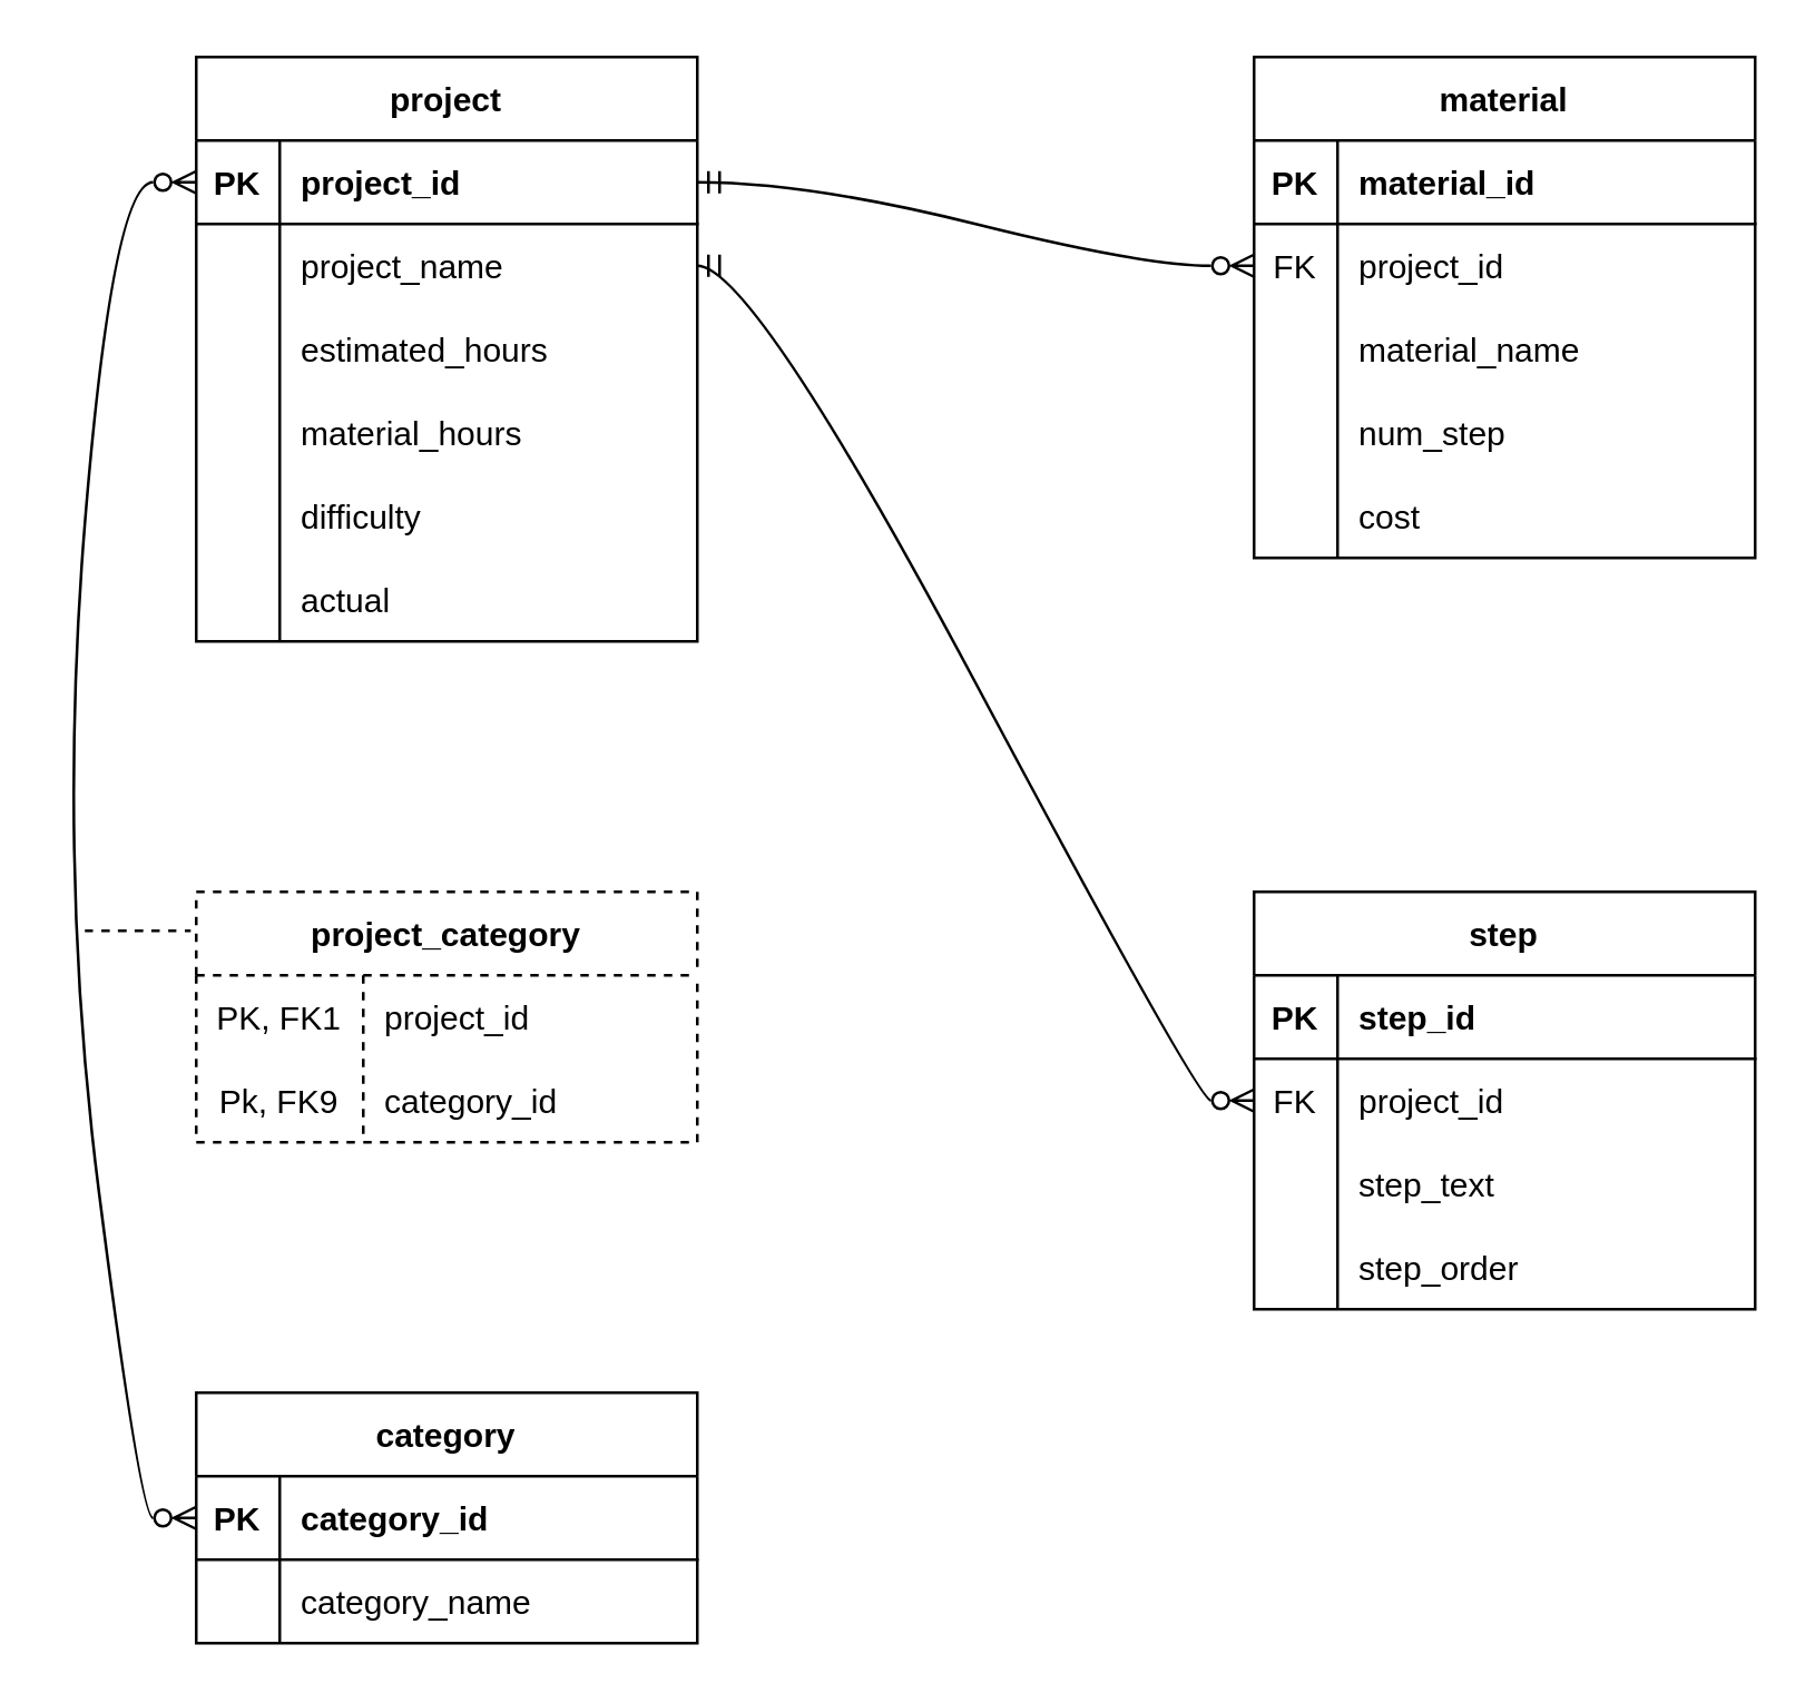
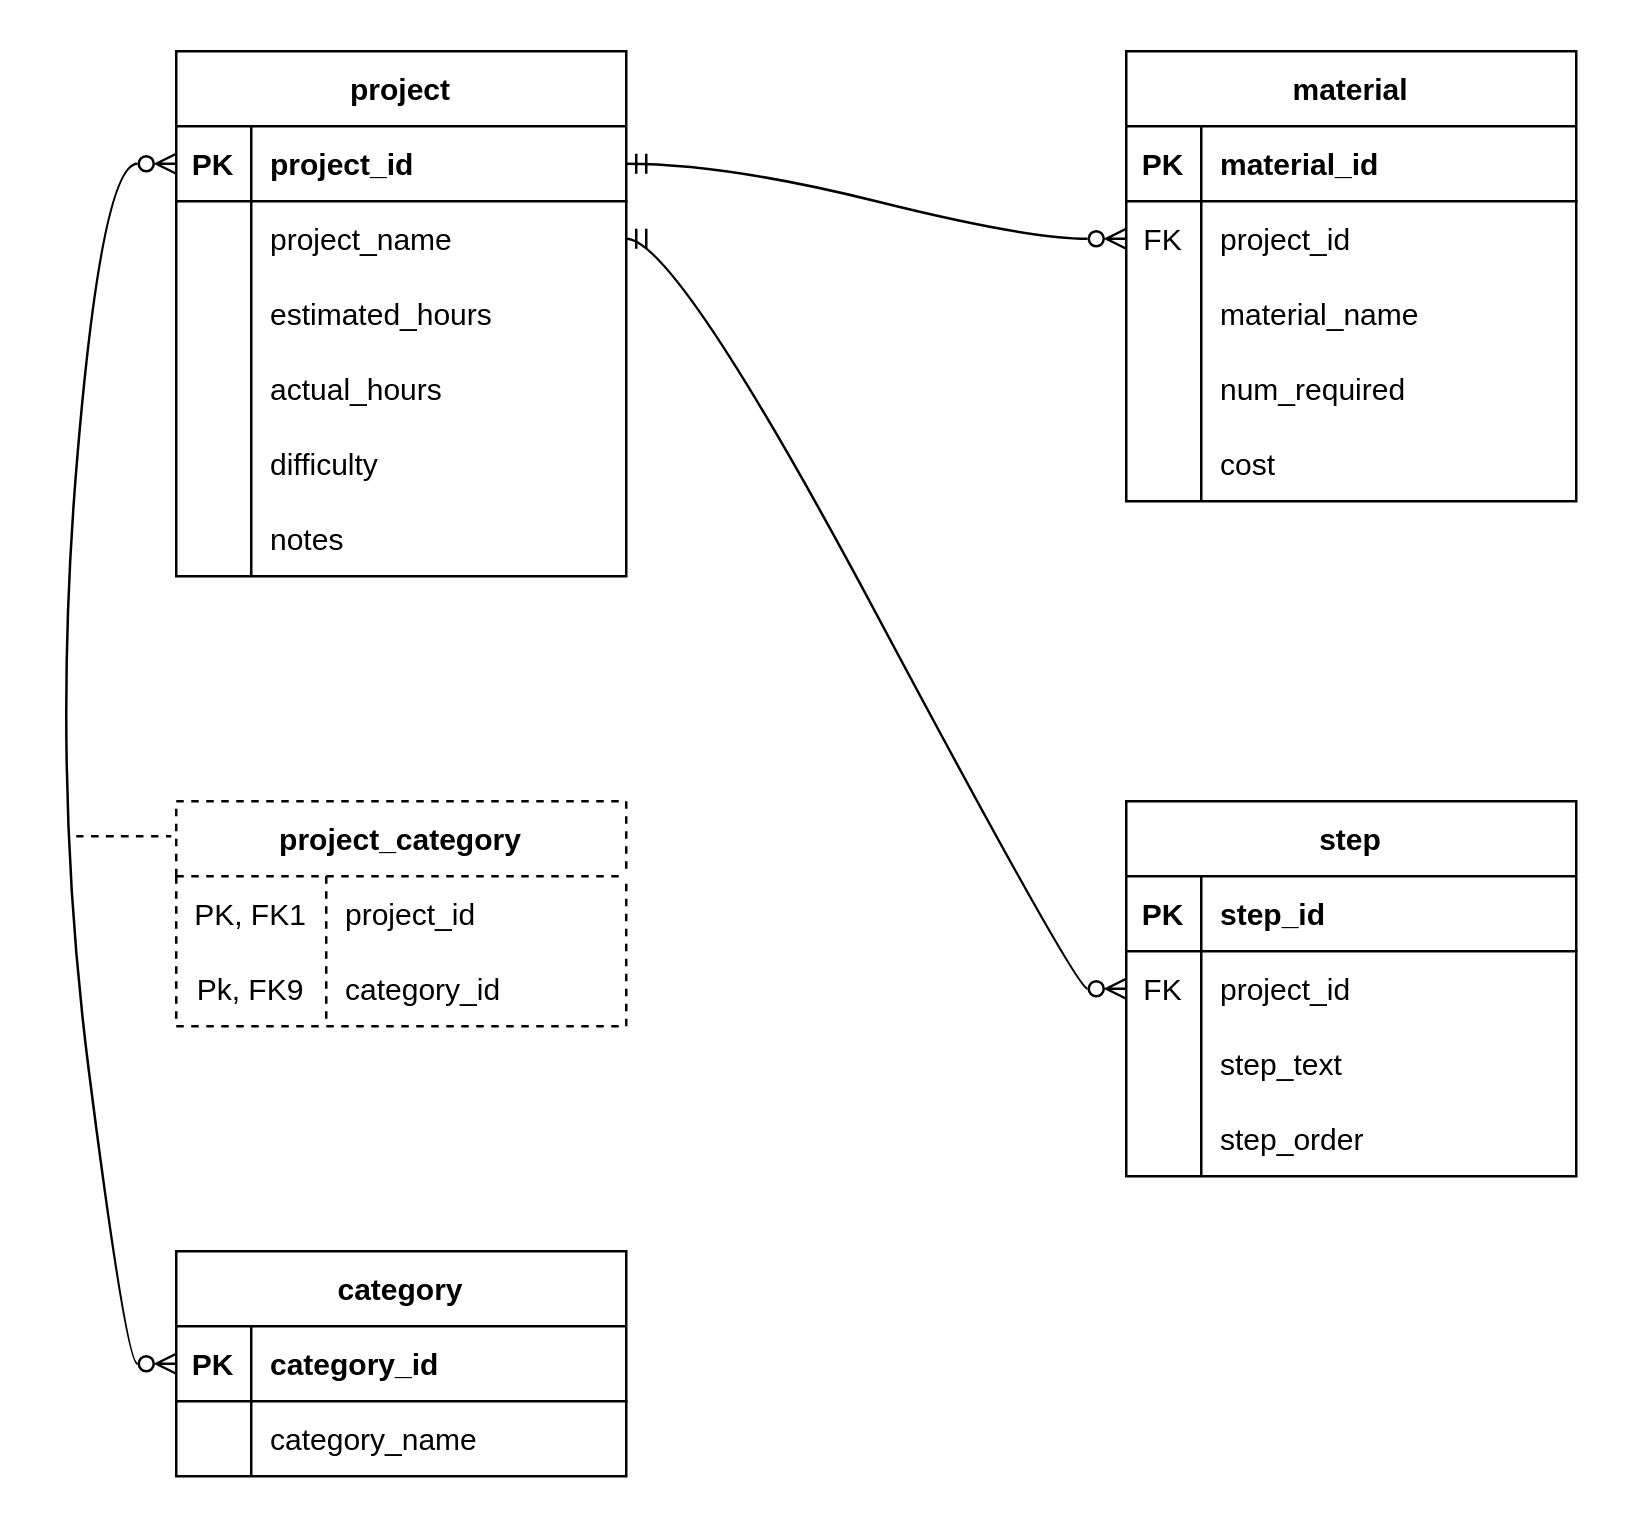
- <mxCell id="14" value="material_hours" style="shape=partialRectangle;connectable=0;fillColor=none;top=0;left=0;bottom=0;right=0;align=left;spacingLeft=6;overflow=hidden;" vertex="1" parent="12"><mxGeometry x="30" width="150" height="30" as="geometry"><mxRectangle width="150" height="30" as="alternateBounds" /></mxGeometry></mxCell>
+ <mxCell id="14" value="actual_hours" style="shape=partialRectangle;connectable=0;fillColor=none;top=0;left=0;bottom=0;right=0;align=left;spacingLeft=6;overflow=hidden;" vertex="1" parent="12"><mxGeometry x="30" width="150" height="30" as="geometry"><mxRectangle width="150" height="30" as="alternateBounds" /></mxGeometry></mxCell>
- <mxCell id="33" value="num_step" style="shape=partialRectangle;connectable=0;fillColor=none;top=0;left=0;bottom=0;right=0;align=left;spacingLeft=6;overflow=hidden;" vertex="1" parent="31"><mxGeometry x="30" width="150" height="30" as="geometry"><mxRectangle width="150" height="30" as="alternateBounds" /></mxGeometry></mxCell>
+ <mxCell id="33" value="num_required" style="shape=partialRectangle;connectable=0;fillColor=none;top=0;left=0;bottom=0;right=0;align=left;spacingLeft=6;overflow=hidden;" vertex="1" parent="31"><mxGeometry x="30" width="150" height="30" as="geometry"><mxRectangle width="150" height="30" as="alternateBounds" /></mxGeometry></mxCell>
- <mxCell id="20" value="actual" style="shape=partialRectangle;connectable=0;fillColor=none;top=0;left=0;bottom=0;right=0;align=left;spacingLeft=6;overflow=hidden;" vertex="1" parent="18"><mxGeometry x="30" width="150" height="30" as="geometry"><mxRectangle width="150" height="30" as="alternateBounds" /></mxGeometry></mxCell>
+ <mxCell id="20" value="notes" style="shape=partialRectangle;connectable=0;fillColor=none;top=0;left=0;bottom=0;right=0;align=left;spacingLeft=6;overflow=hidden;" vertex="1" parent="18"><mxGeometry x="30" width="150" height="30" as="geometry"><mxRectangle width="150" height="30" as="alternateBounds" /></mxGeometry></mxCell>
